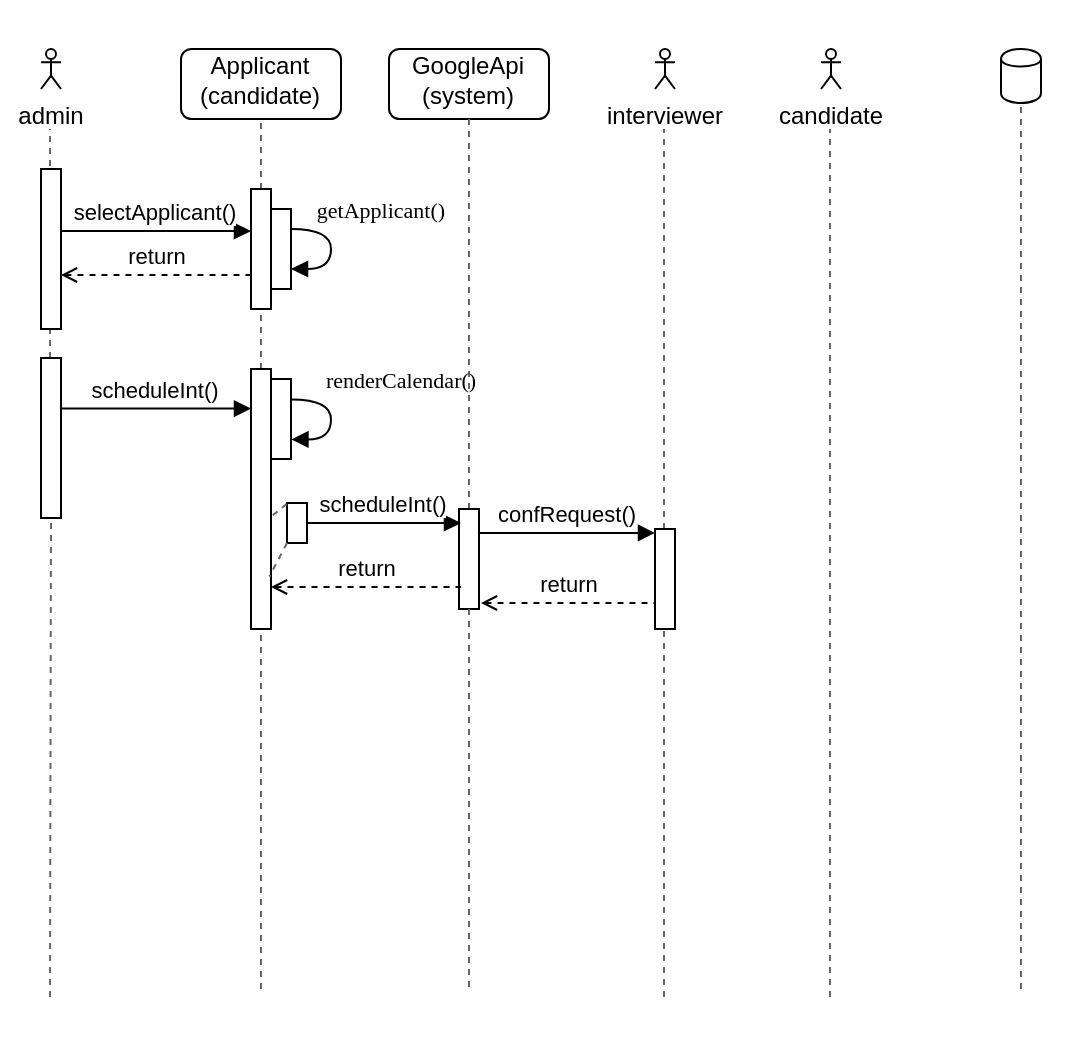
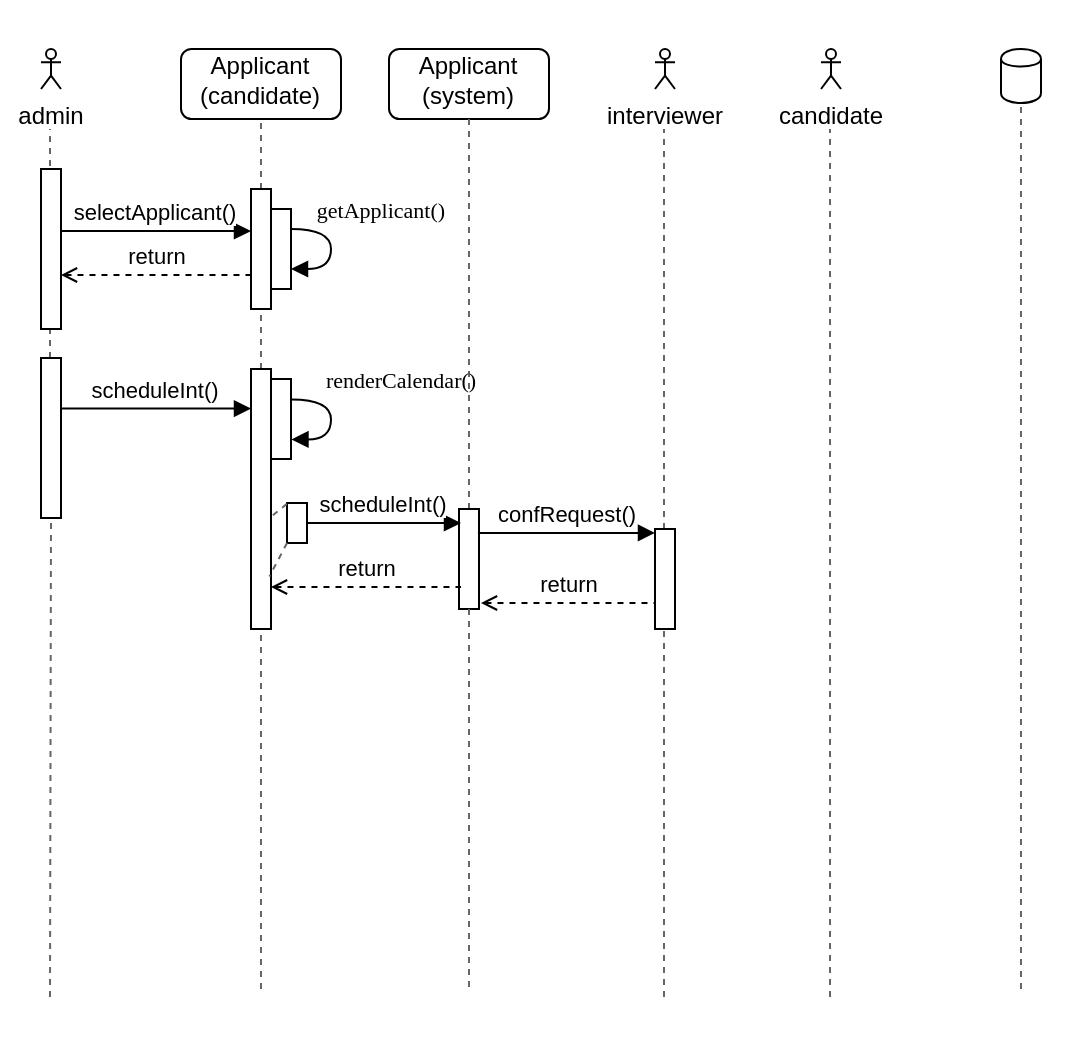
- <mxCell id="12" value="GoogleApi&lt;br&gt;(system)" style="text;html=1;strokeColor=none;fillColor=none;align=center;verticalAlign=middle;whiteSpace=wrap;overflow=hidden;" vertex="1" parent="1"><mxGeometry x="194" y="20" width="80" height="40" as="geometry" /></mxCell>
+ <mxCell id="12" value="Applicant&lt;br&gt;(system)" style="text;html=1;strokeColor=none;fillColor=none;align=center;verticalAlign=middle;whiteSpace=wrap;overflow=hidden;" vertex="1" parent="1"><mxGeometry x="194" y="20" width="80" height="40" as="geometry" /></mxCell>
